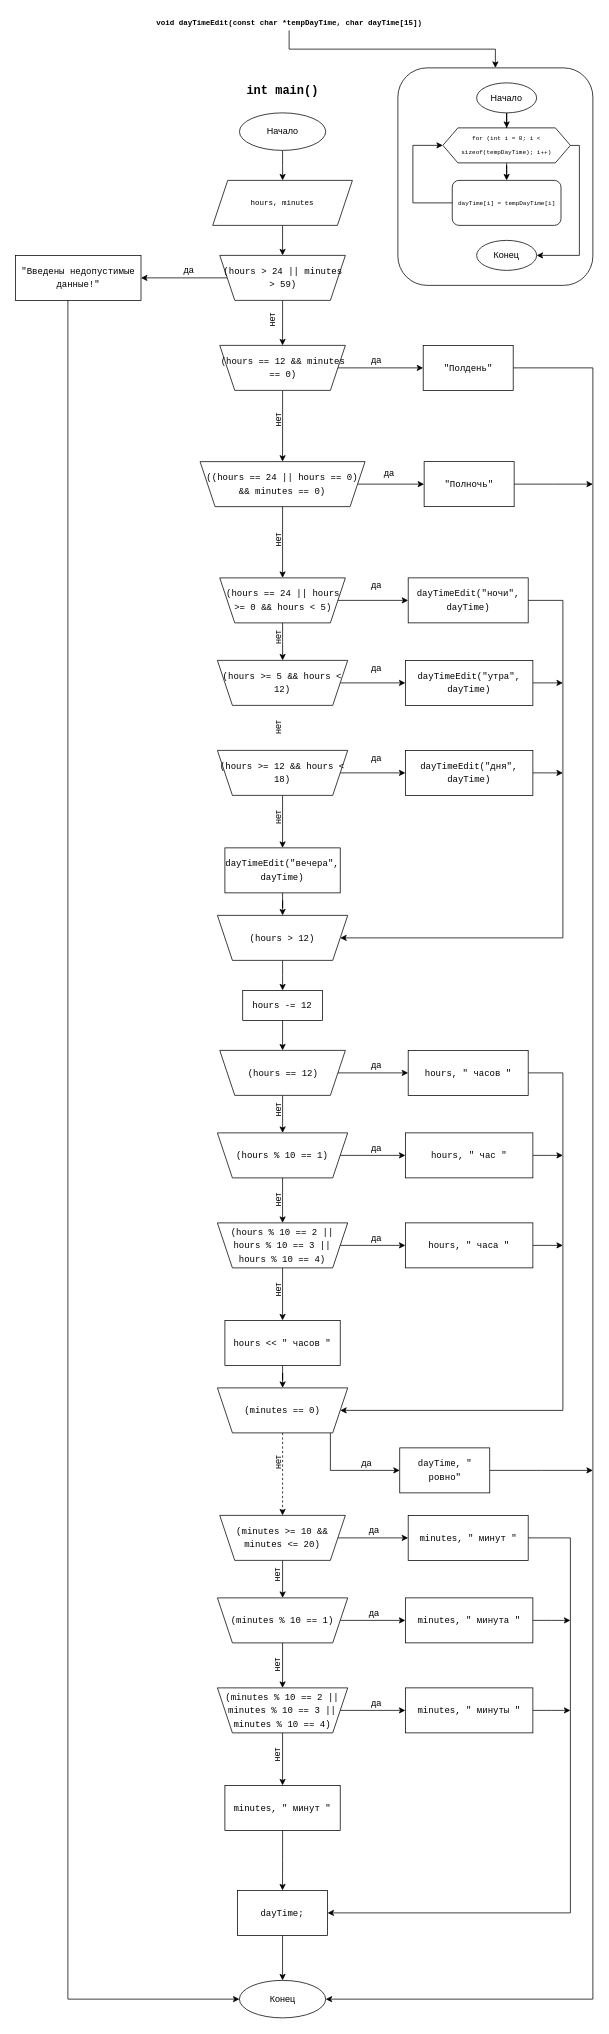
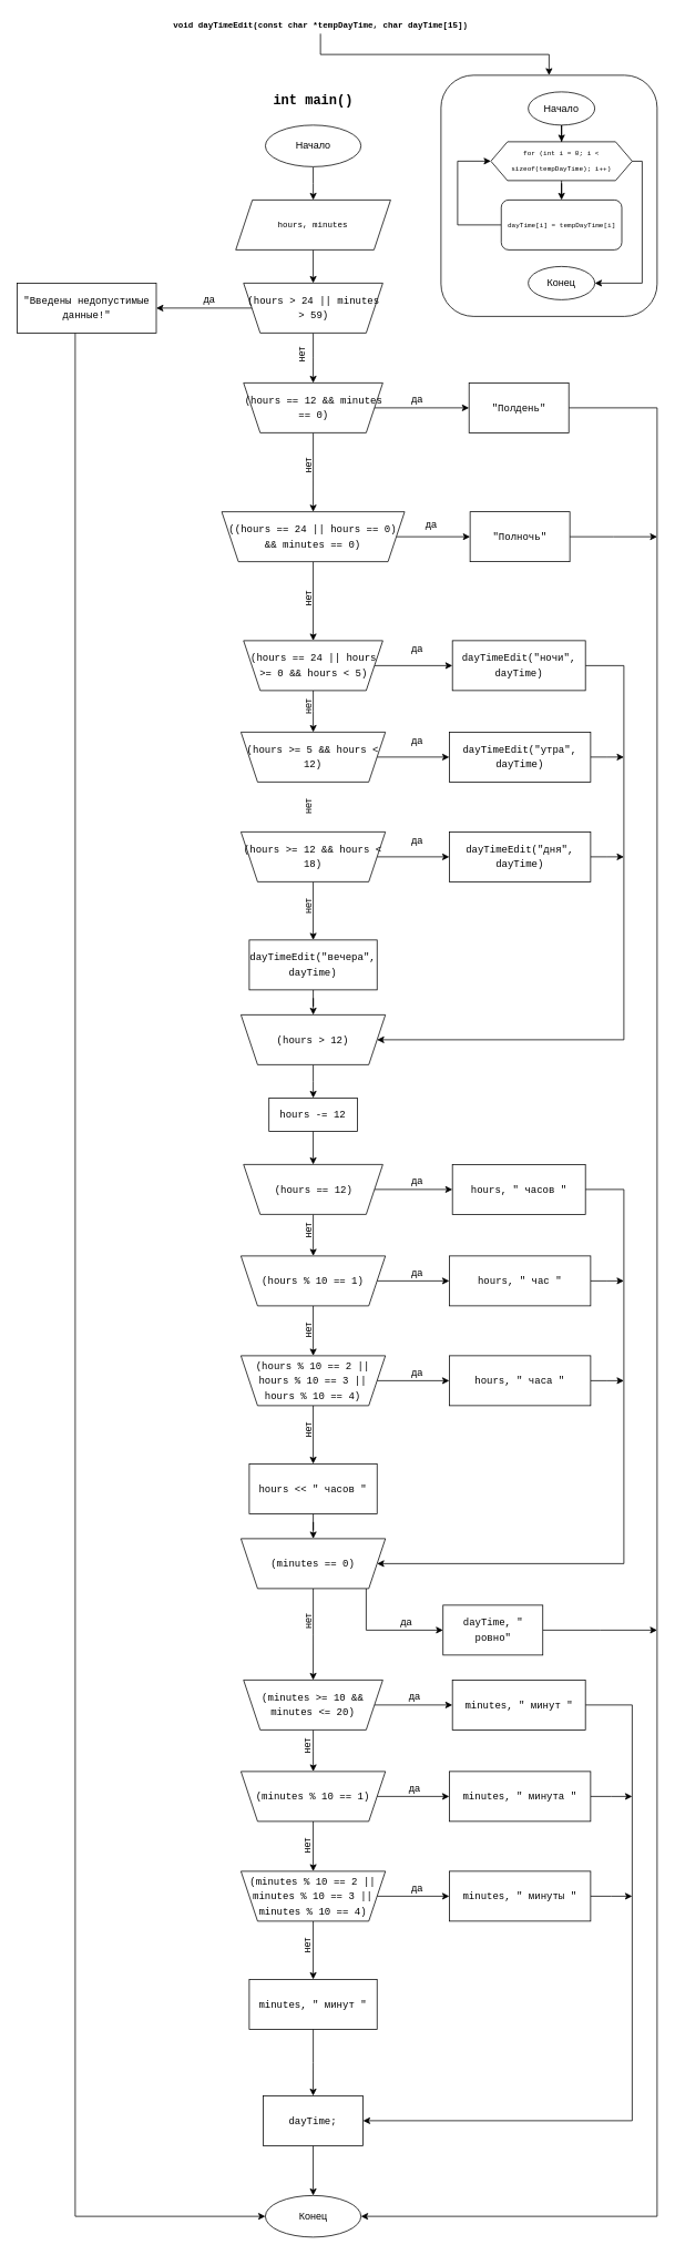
- <mxCell id="81" value="" style="edgeStyle=orthogonalEdgeStyle;rounded=0;orthogonalLoop=1;jettySize=auto;html=1;entryX=0.5;entryY=1;entryDx=0;entryDy=0;dashed=1;" parent="1" source="82" target="88" edge="1"><mxGeometry relative="1" as="geometry"><mxPoint x="376.2" y="1990" as="targetPoint" /></mxGeometry></mxCell>
+ <mxCell id="81" value="" style="edgeStyle=orthogonalEdgeStyle;rounded=0;orthogonalLoop=1;jettySize=auto;html=1;entryX=0.5;entryY=1;entryDx=0;entryDy=0;" parent="1" source="82" target="88" edge="1"><mxGeometry relative="1" as="geometry"><mxPoint x="376.2" y="1990" as="targetPoint" /></mxGeometry></mxCell>
